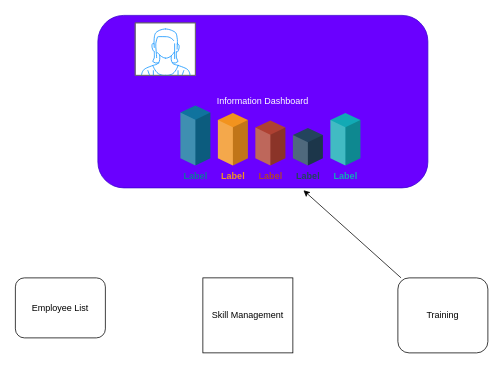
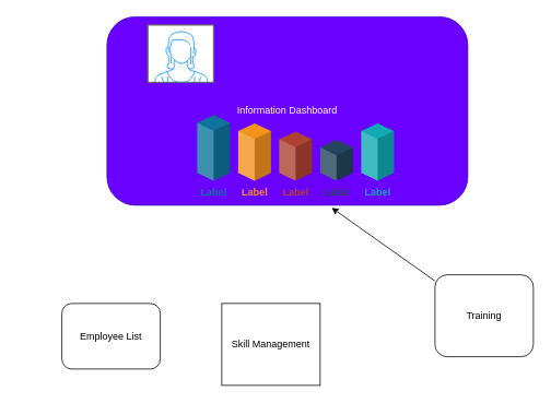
- <mxCell id="9" value="Employee List" style="rounded=1;whiteSpace=wrap;html=1;" parent="1" vertex="1"><mxGeometry x="20" y="370" width="120" height="80" as="geometry" /></mxCell>
+ <mxCell id="9" value="Employee List" style="rounded=1;whiteSpace=wrap;html=1;" parent="1" vertex="1"><mxGeometry x="75" y="370" width="120" height="80" as="geometry" /></mxCell>
- <mxCell id="12" value="Training" style="rounded=1;whiteSpace=wrap;html=1;" parent="1" vertex="1"><mxGeometry x="530" y="370" width="120" height="100" as="geometry" /></mxCell>
+ <mxCell id="12" value="Training" style="rounded=1;whiteSpace=wrap;html=1;" parent="1" vertex="1"><mxGeometry x="530" y="335" width="120" height="100" as="geometry" /></mxCell>
